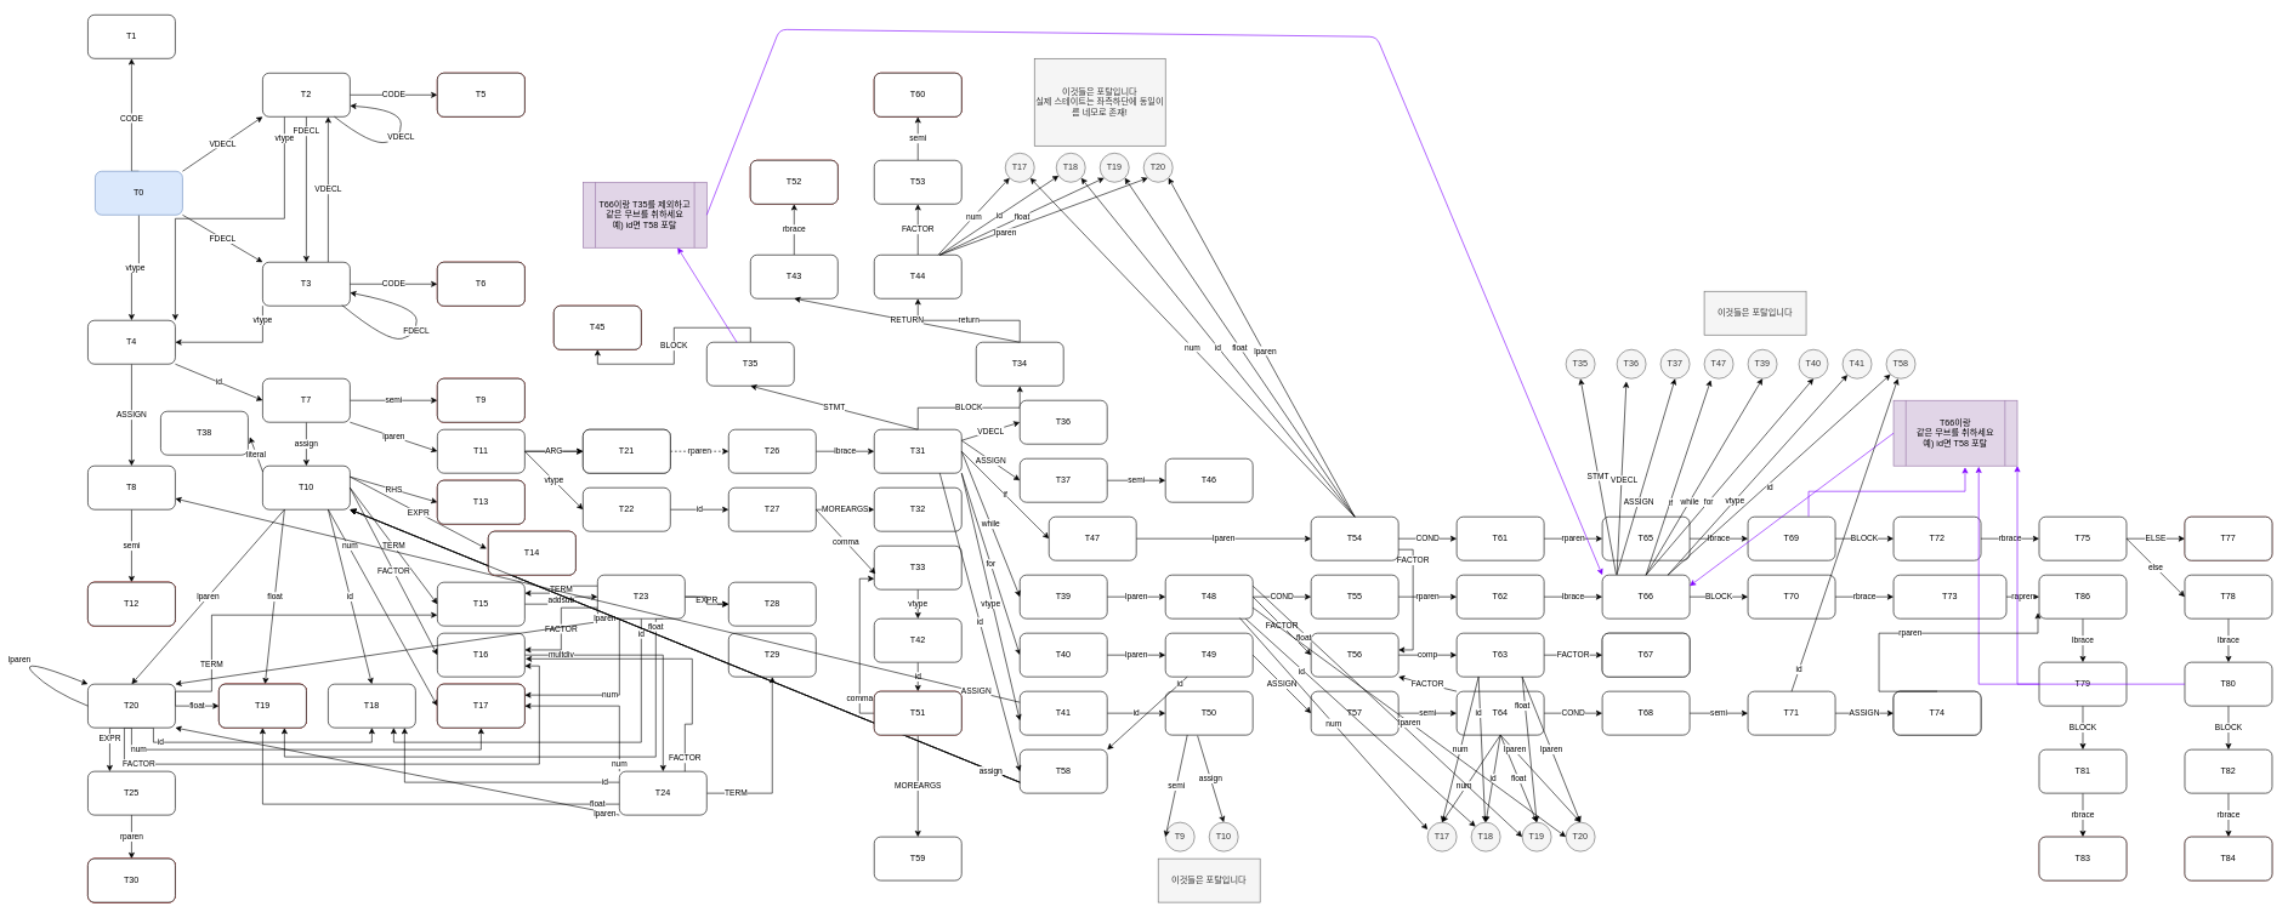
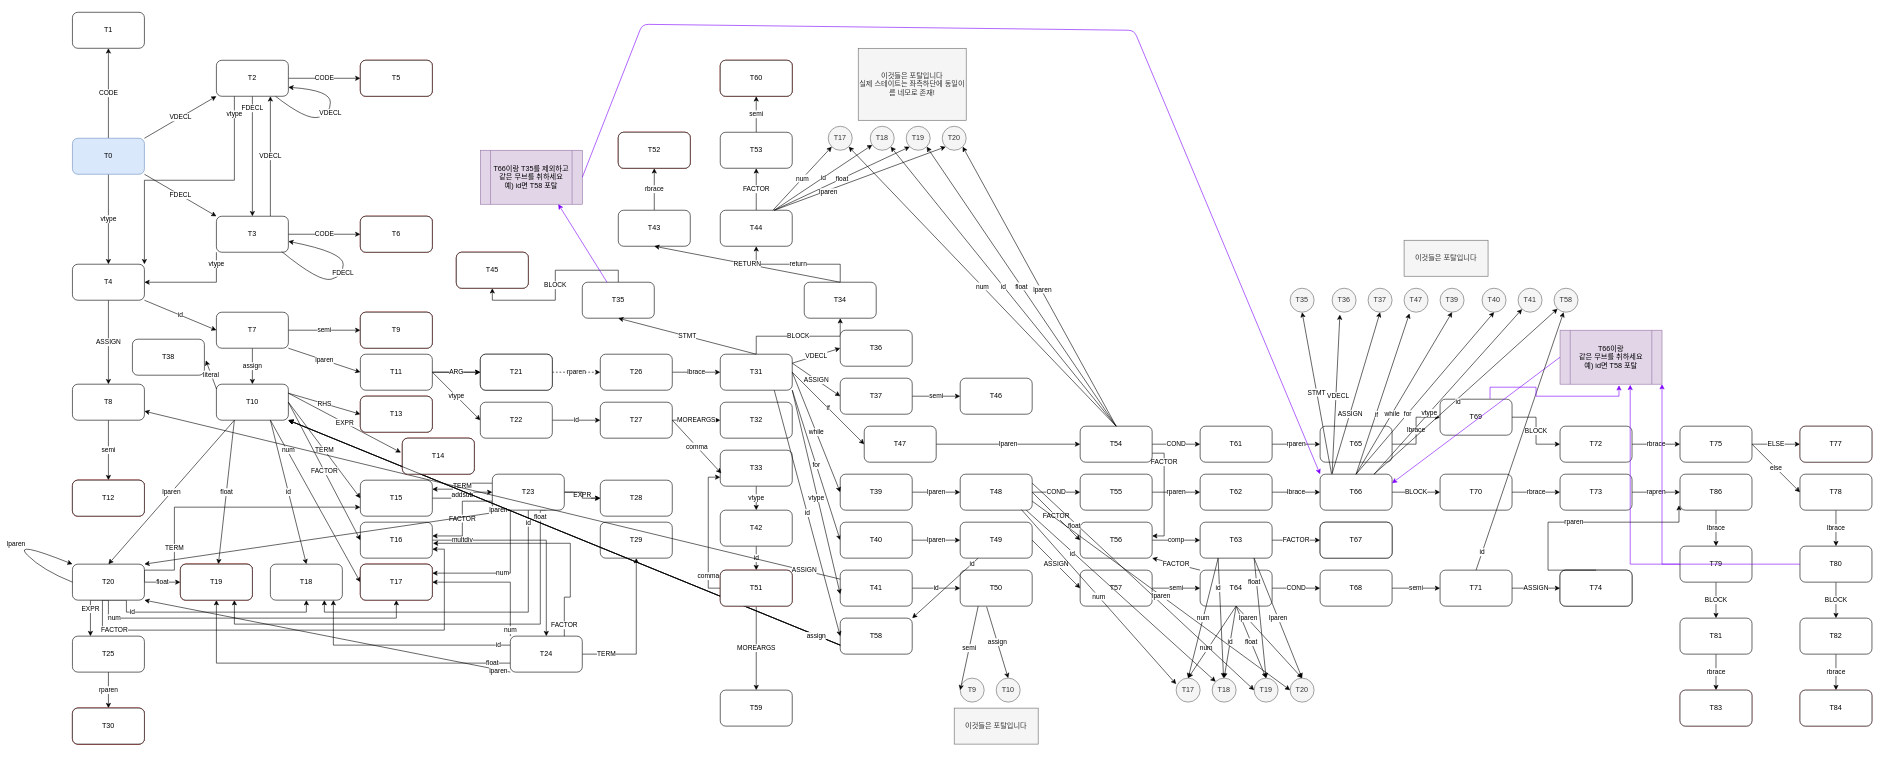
- <mxCell id="204" value="이것들은 포탈입니다&lt;br&gt;실제 스테이트는 좌측하단에 동일이름 네모로 존재!" style="rounded=0;whiteSpace=wrap;html=1;fillColor=#f5f5f5;strokeColor=#666666;fontColor=#333333;" parent="1" vertex="1"><mxGeometry x="1420" y="80" width="180" height="120" as="geometry" /></mxCell>
+ <mxCell id="204" value="이것들은 포탈입니다&lt;br&gt;실제 스테이트는 좌측하단에 동일이름 네모로 존재!" style="rounded=0;whiteSpace=wrap;html=1;fillColor=#f5f5f5;strokeColor=#666666;fontColor=#333333;" parent="1" vertex="1"><mxGeometry x="1430" y="80" width="180" height="120" as="geometry" /></mxCell>
- <mxCell id="4" value="T0" style="rounded=1;whiteSpace=wrap;html=1;fillColor=#dae8fc;strokeColor=#6c8ebf;" parent="1" vertex="1"><mxGeometry x="130" y="235" width="120" height="60" as="geometry" /></mxCell>
+ <mxCell id="4" value="T0" style="rounded=1;whiteSpace=wrap;html=1;fillColor=#dae8fc;strokeColor=#6c8ebf;" parent="1" vertex="1"><mxGeometry x="120" y="230" width="120" height="60" as="geometry" /></mxCell>
- <mxCell id="163" value="T69" style="rounded=1;whiteSpace=wrap;html=1;" parent="1" vertex="1"><mxGeometry x="2400" y="710" width="120" height="60" as="geometry" /></mxCell>
+ <mxCell id="163" value="T69" style="rounded=1;whiteSpace=wrap;html=1;" parent="1" vertex="1"><mxGeometry x="2400" y="665" width="120" height="60" as="geometry" /></mxCell>
- <mxCell id="171" value="T73" style="rounded=1;whiteSpace=wrap;html=1;" parent="1" vertex="1"><mxGeometry x="2600" y="790" width="155" height="60" as="geometry" /></mxCell>
+ <mxCell id="171" value="T73" style="rounded=1;whiteSpace=wrap;html=1;" parent="1" vertex="1"><mxGeometry x="2600" y="790" width="120" height="60" as="geometry" /></mxCell>
